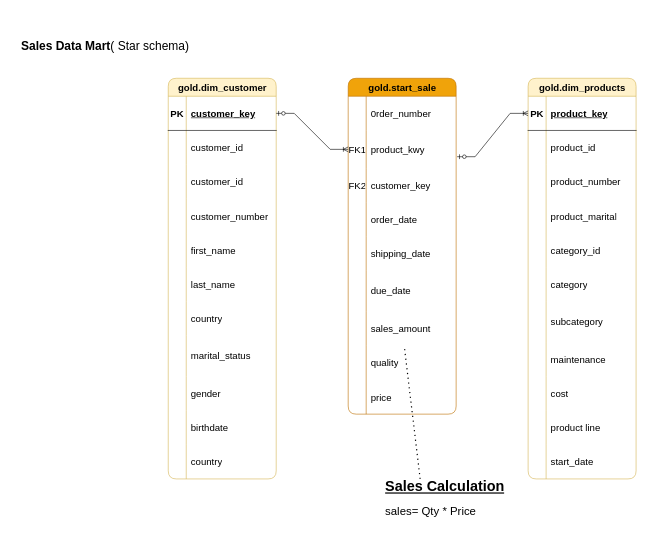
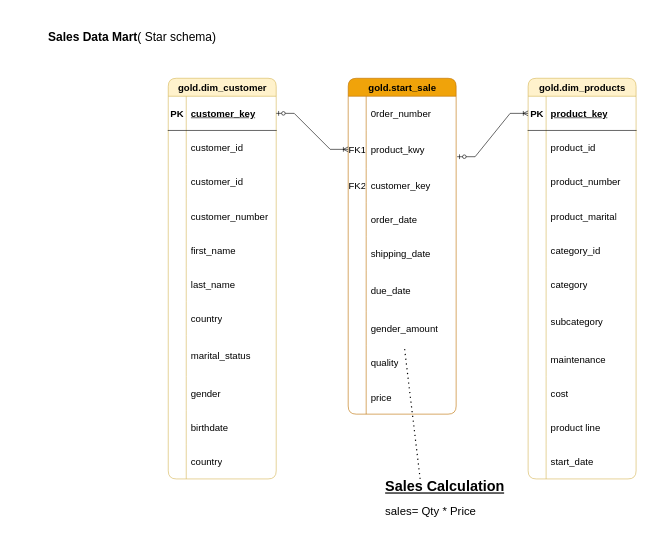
- <mxCell id="100" value="Sales Data Mart&lt;span style=&quot;font-weight: normal;&quot;&gt;( Star schema)&lt;/span&gt;" style="text;html=1;align=center;verticalAlign=middle;whiteSpace=wrap;rounded=0;fontSize=20;fontStyle=1;fillColor=default;" parent="1" vertex="1"><mxGeometry x="20" y="60" width="310" height="30" as="geometry" /></mxCell>
+ <mxCell id="100" value="Sales Data Mart&lt;span style=&quot;font-weight: normal;&quot;&gt;( Star schema)&lt;/span&gt;" style="text;html=1;align=center;verticalAlign=middle;whiteSpace=wrap;rounded=0;fontSize=20;fontStyle=1;fillColor=default;" parent="1" vertex="1"><mxGeometry x="65" y="45" width="310" height="30" as="geometry" /></mxCell>
- <mxCell id="91" value="sales_amount" style="shape=partialRectangle;connectable=0;fillColor=none;top=0;left=0;bottom=0;right=0;align=left;spacingLeft=6;overflow=hidden;whiteSpace=wrap;html=1;fontSize=16;" parent="89" vertex="1"><mxGeometry x="30" width="150" height="57" as="geometry"><mxRectangle width="150" height="57" as="alternateBounds" /></mxGeometry></mxCell>
+ <mxCell id="91" value="gender_amount" style="shape=partialRectangle;connectable=0;fillColor=none;top=0;left=0;bottom=0;right=0;align=left;spacingLeft=6;overflow=hidden;whiteSpace=wrap;html=1;fontSize=16;" parent="89" vertex="1"><mxGeometry x="30" width="150" height="57" as="geometry"><mxRectangle width="150" height="57" as="alternateBounds" /></mxGeometry></mxCell>
